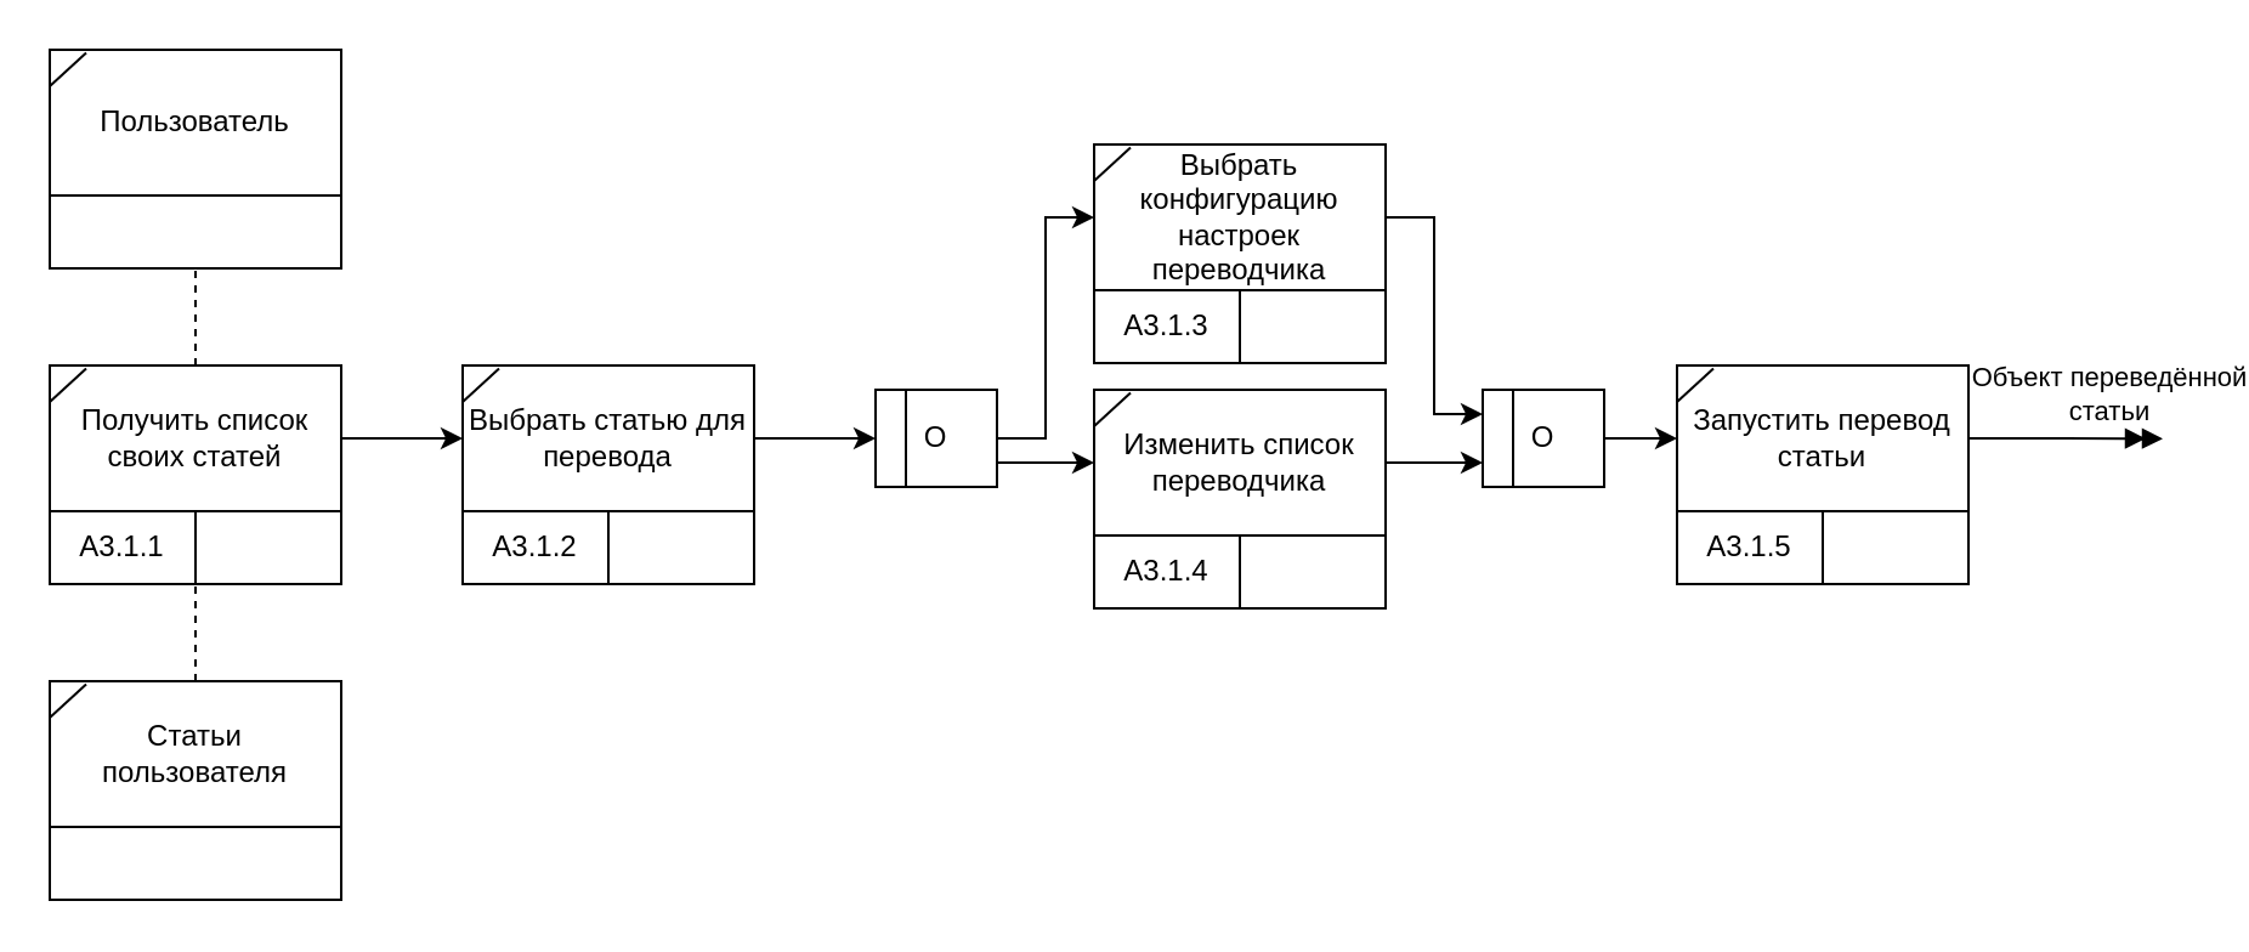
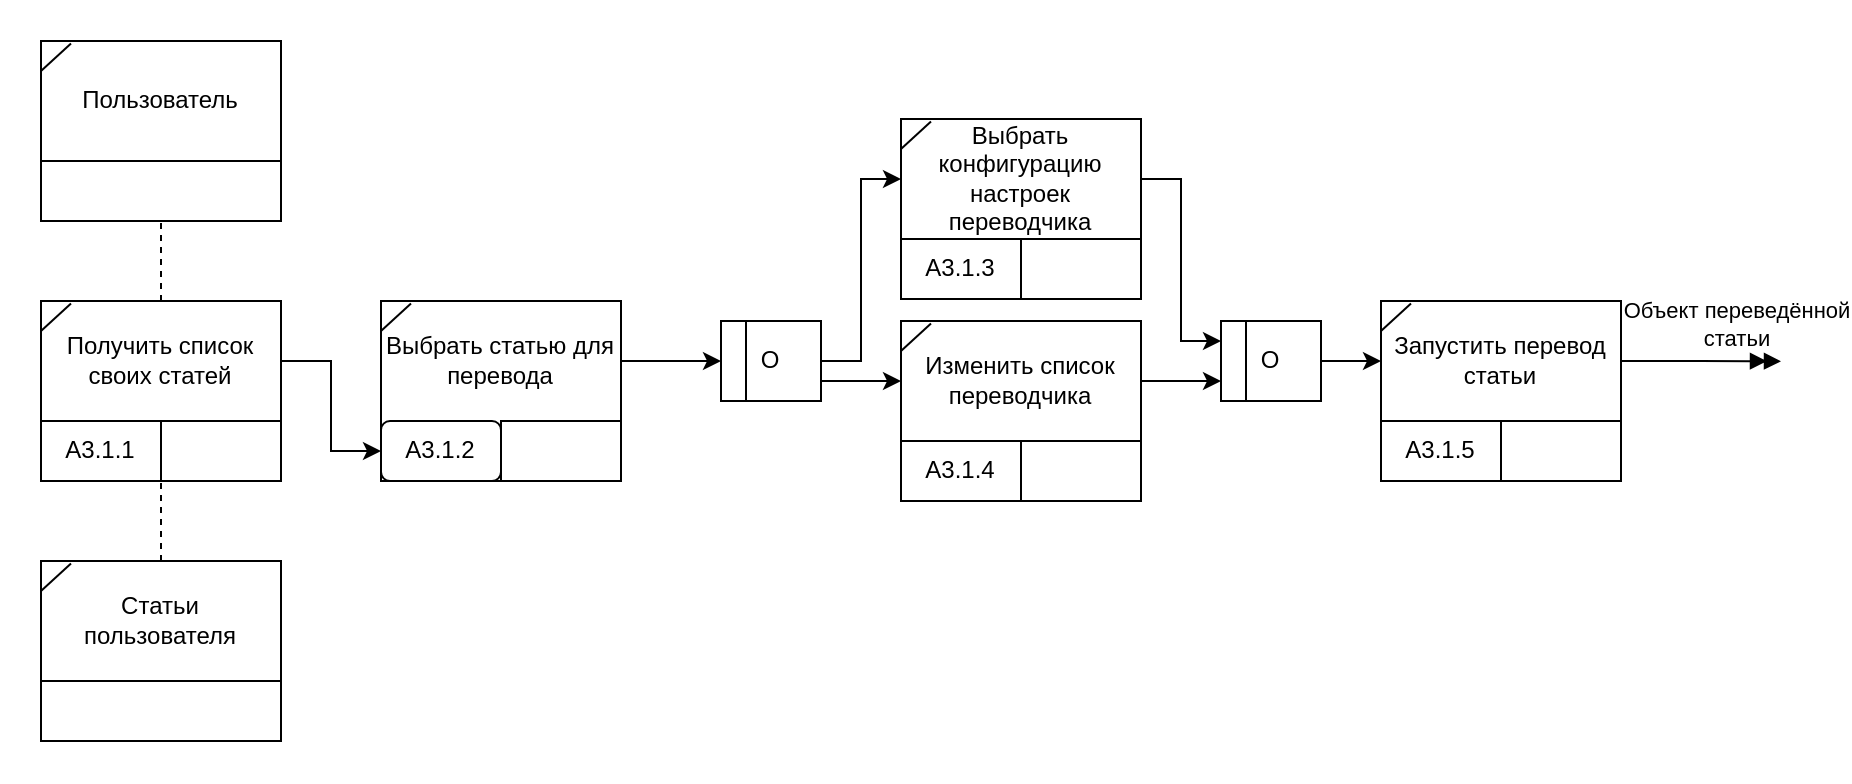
- <mxCell id="10" style="edgeStyle=orthogonalEdgeStyle;rounded=0;orthogonalLoop=1;jettySize=auto;html=1;exitX=1;exitY=0.5;exitDx=0;exitDy=0;entryX=0;entryY=0.5;entryDx=0;entryDy=0;" parent="1" source="11" target="18" edge="1"><mxGeometry relative="1" as="geometry" /></mxCell>
+ <mxCell id="10" style="edgeStyle=orthogonalEdgeStyle;rounded=0;orthogonalLoop=1;jettySize=auto;html=1;exitX=1;exitY=0.5;exitDx=0;exitDy=0;" parent="1" source="11" target="15" edge="1"><mxGeometry relative="1" as="geometry" /></mxCell>
- <mxCell id="15" value="А3.1.2" style="rounded=0;whiteSpace=wrap;html=1;" parent="1" vertex="1"><mxGeometry x="190" y="210" width="60" height="30" as="geometry" /></mxCell>
+ <mxCell id="15" value="А3.1.2" style="whiteSpace=wrap;html=1;rounded=1;" parent="1" vertex="1"><mxGeometry x="190" y="210" width="60" height="30" as="geometry" /></mxCell>
